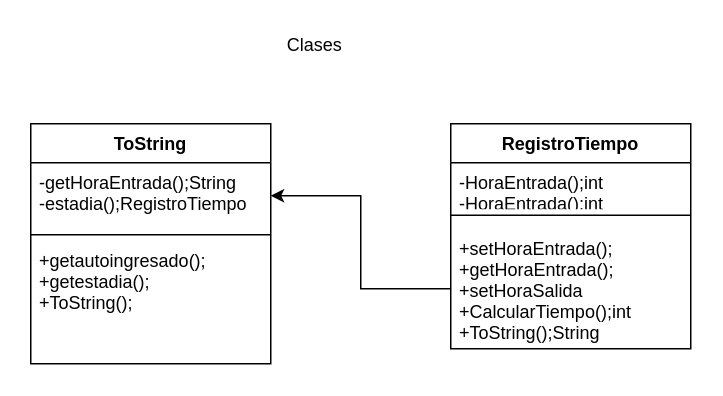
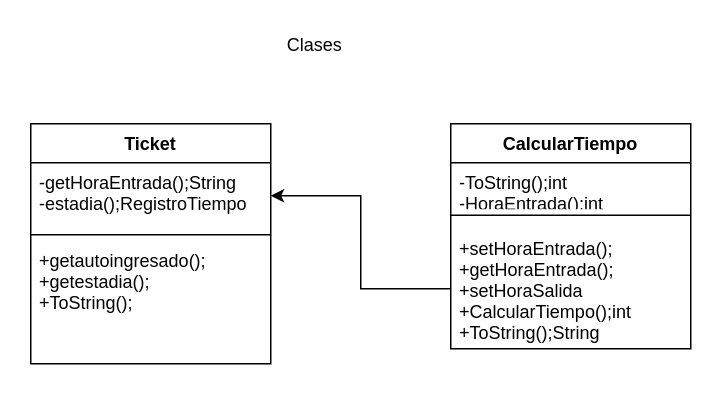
- <mxCell id="2" value="ToString" style="swimlane;fontStyle=1;align=center;verticalAlign=top;childLayout=stackLayout;horizontal=1;startSize=26;horizontalStack=0;resizeParent=1;resizeParentMax=0;resizeLast=0;collapsible=1;marginBottom=0;" vertex="1" parent="1"><mxGeometry x="20" y="82" width="160" height="160" as="geometry" /></mxCell>
+ <mxCell id="2" value="Ticket" style="swimlane;fontStyle=1;align=center;verticalAlign=top;childLayout=stackLayout;horizontal=1;startSize=26;horizontalStack=0;resizeParent=1;resizeParentMax=0;resizeLast=0;collapsible=1;marginBottom=0;" vertex="1" parent="1"><mxGeometry x="20" y="82" width="160" height="160" as="geometry" /></mxCell>
- <mxCell id="6" value="RegistroTiempo" style="swimlane;fontStyle=1;align=center;verticalAlign=top;childLayout=stackLayout;horizontal=1;startSize=26;horizontalStack=0;resizeParent=1;resizeParentMax=0;resizeLast=0;collapsible=1;marginBottom=0;" vertex="1" parent="1"><mxGeometry x="300" y="82" width="160" height="150" as="geometry" /></mxCell>
+ <mxCell id="6" value="CalcularTiempo" style="swimlane;fontStyle=1;align=center;verticalAlign=top;childLayout=stackLayout;horizontal=1;startSize=26;horizontalStack=0;resizeParent=1;resizeParentMax=0;resizeLast=0;collapsible=1;marginBottom=0;" vertex="1" parent="1"><mxGeometry x="300" y="82" width="160" height="150" as="geometry" /></mxCell>
- <mxCell id="7" value="-HoraEntrada();int&#10;-HoraEntrada();int" style="text;strokeColor=none;fillColor=none;align=left;verticalAlign=top;spacingLeft=4;spacingRight=4;overflow=hidden;rotatable=0;points=[[0,0.5],[1,0.5]];portConstraint=eastwest;" vertex="1" parent="6"><mxGeometry y="26" width="160" height="26" as="geometry" /></mxCell>
+ <mxCell id="7" value="-ToString();int&#10;-HoraEntrada();int" style="text;strokeColor=none;fillColor=none;align=left;verticalAlign=top;spacingLeft=4;spacingRight=4;overflow=hidden;rotatable=0;points=[[0,0.5],[1,0.5]];portConstraint=eastwest;" vertex="1" parent="6"><mxGeometry y="26" width="160" height="26" as="geometry" /></mxCell>
